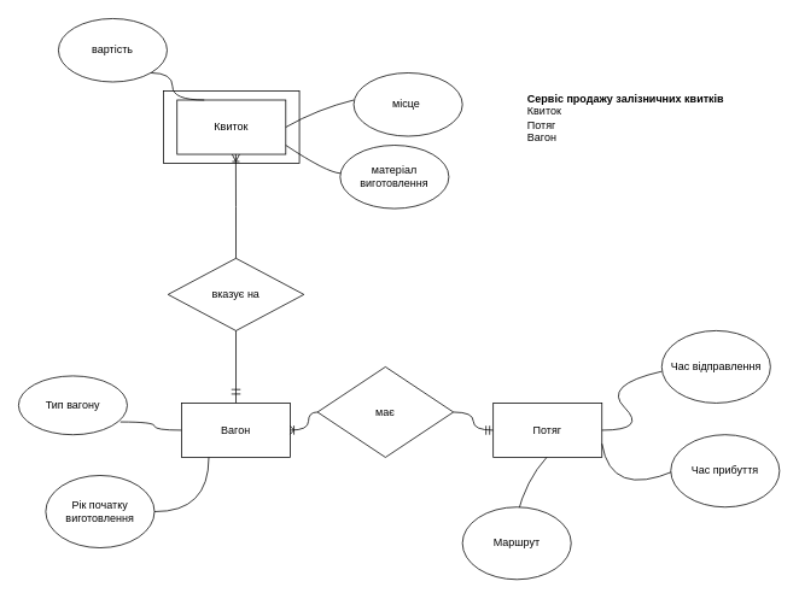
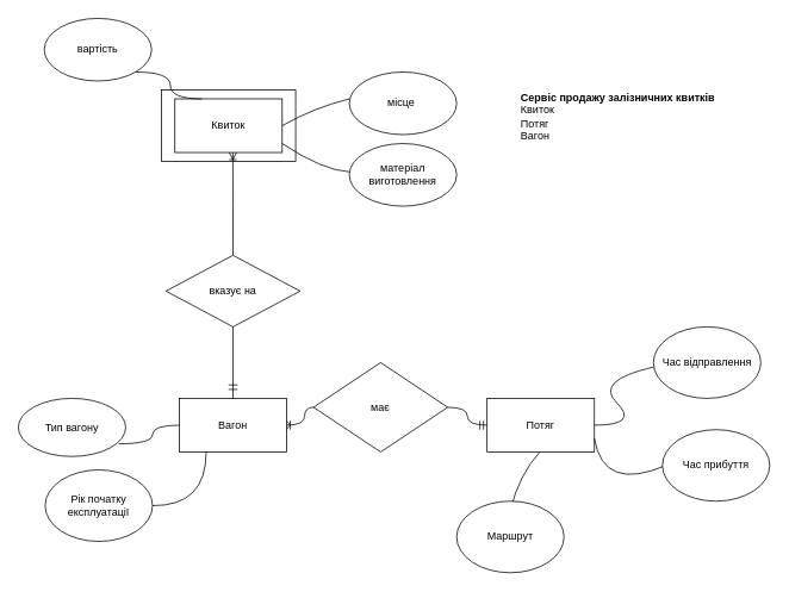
- <mxCell id="14" value="вартість" style="ellipse;whiteSpace=wrap;html=1;" parent="1" vertex="1"><mxGeometry x="64" y="20" width="120" height="70" as="geometry" /></mxCell>
+ <mxCell id="14" value="вартість" style="ellipse;whiteSpace=wrap;html=1;" parent="1" vertex="1"><mxGeometry x="49" y="20" width="120" height="70" as="geometry" /></mxCell>
- <mxCell id="12" value="матеріал виготовлення" style="ellipse;whiteSpace=wrap;html=1;" parent="1" vertex="1"><mxGeometry x="375" y="160" width="120" height="70" as="geometry" /></mxCell>
+ <mxCell id="12" value="матеріал виготовлення" style="ellipse;whiteSpace=wrap;html=1;" parent="1" vertex="1"><mxGeometry x="390" y="160" width="120" height="70" as="geometry" /></mxCell>
- <mxCell id="29" value="Тип вагону" style="ellipse;whiteSpace=wrap;html=1;" parent="1" vertex="1"><mxGeometry x="20" y="415" width="120" height="65" as="geometry" /></mxCell>
+ <mxCell id="29" value="Тип вагону" style="ellipse;whiteSpace=wrap;html=1;" parent="1" vertex="1"><mxGeometry x="20" y="445" width="120" height="65" as="geometry" /></mxCell>
- <mxCell id="31" value="Рік початку виготовлення" style="ellipse;whiteSpace=wrap;html=1;" parent="1" vertex="1"><mxGeometry x="50" y="525" width="120" height="80" as="geometry" /></mxCell>
+ <mxCell id="31" value="Рік початку експлуатації" style="ellipse;whiteSpace=wrap;html=1;" parent="1" vertex="1"><mxGeometry x="50" y="525" width="120" height="80" as="geometry" /></mxCell>
